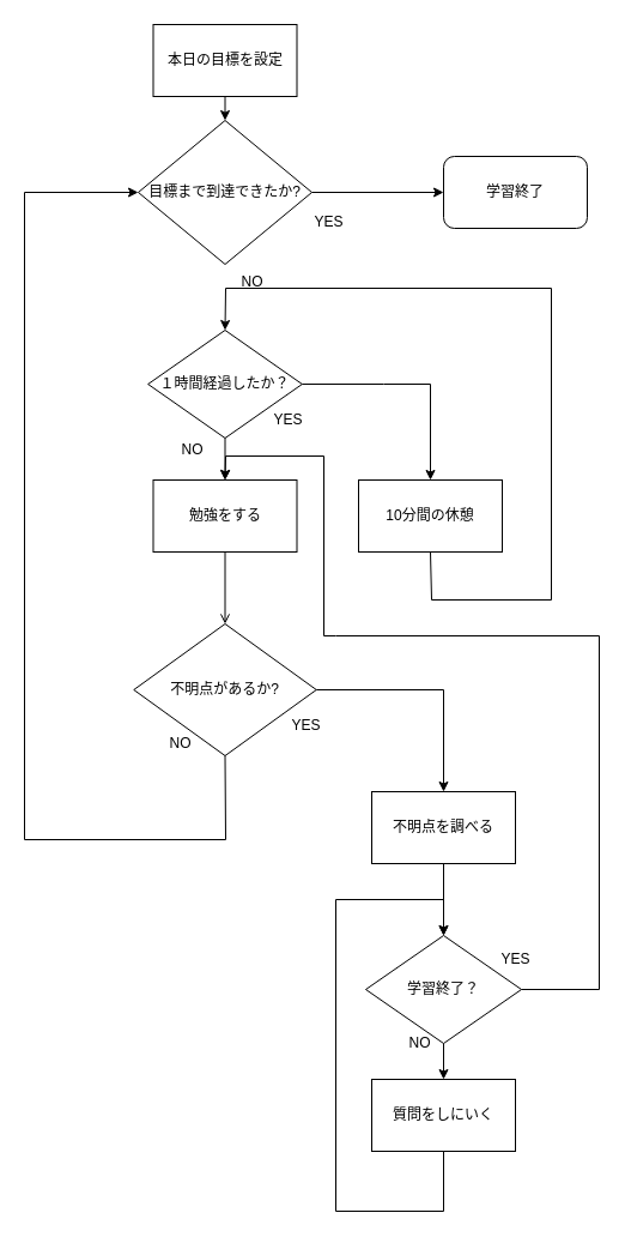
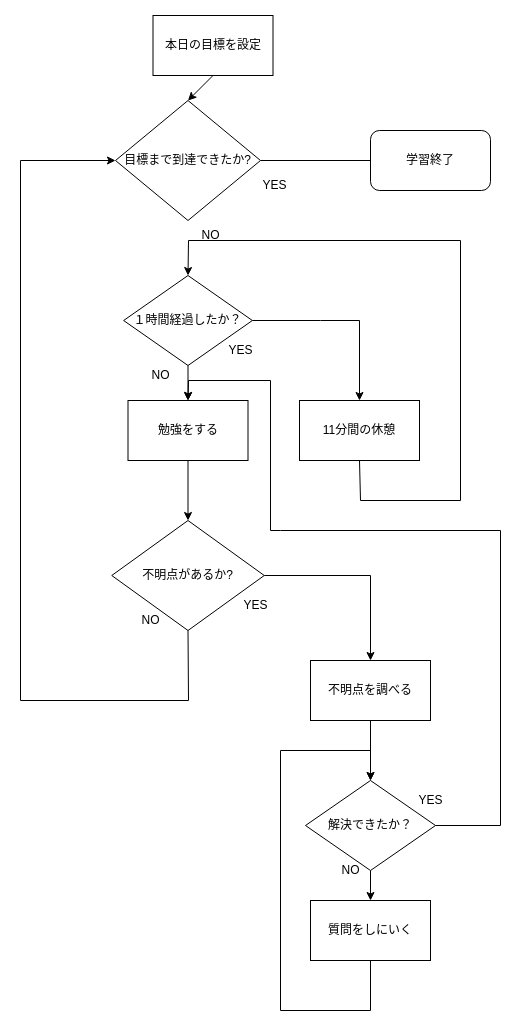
- <mxCell id="14" value="本日の目標を設定" style="rounded=0;whiteSpace=wrap;html=1;" vertex="1" parent="1"><mxGeometry x="127.5" y="20" width="120" height="60" as="geometry" /></mxCell>
+ <mxCell id="14" value="本日の目標を設定" style="rounded=0;whiteSpace=wrap;html=1;" vertex="1" parent="1"><mxGeometry x="152.5" y="15" width="120" height="60" as="geometry" /></mxCell>
- <mxCell id="4" value="" style="endArrow=classic;html=1;rounded=0;exitX=1;exitY=0.5;exitDx=0;exitDy=0;entryX=0;entryY=0.5;entryDx=0;entryDy=0;" edge="1" parent="1" source="2" target="3"><mxGeometry width="50" height="50" relative="1" as="geometry"><mxPoint x="180" y="320" as="sourcePoint" /><mxPoint x="230" y="270" as="targetPoint" /></mxGeometry></mxCell>
+ <mxCell id="4" value="" style="endArrow=none;html=1;rounded=0;exitX=1;exitY=0.5;exitDx=0;exitDy=0;entryX=0;entryY=0.5;entryDx=0;entryDy=0;" edge="1" parent="1" source="2" target="3"><mxGeometry width="50" height="50" relative="1" as="geometry"><mxPoint x="180" y="320" as="sourcePoint" /><mxPoint x="230" y="270" as="targetPoint" /></mxGeometry></mxCell>
- <mxCell id="7" value="10分間の休憩" style="rounded=0;whiteSpace=wrap;html=1;" vertex="1" parent="1"><mxGeometry x="299" y="400" width="120" height="60" as="geometry" /></mxCell>
+ <mxCell id="7" value="11分間の休憩" style="rounded=0;whiteSpace=wrap;html=1;" vertex="1" parent="1"><mxGeometry x="299" y="400" width="120" height="60" as="geometry" /></mxCell>
- <mxCell id="17" value="" style="endArrow=open;html=1;rounded=0;exitX=0.5;exitY=1;exitDx=0;exitDy=0;entryX=0.5;entryY=0;entryDx=0;entryDy=0;" edge="1" parent="1" source="12" target="16"><mxGeometry width="50" height="50" relative="1" as="geometry"><mxPoint x="180" y="370" as="sourcePoint" /><mxPoint x="230" y="320" as="targetPoint" /></mxGeometry></mxCell>
+ <mxCell id="17" value="" style="endArrow=classic;html=1;rounded=0;exitX=0.5;exitY=1;exitDx=0;exitDy=0;entryX=0.5;entryY=0;entryDx=0;entryDy=0;" edge="1" parent="1" source="12" target="16"><mxGeometry width="50" height="50" relative="1" as="geometry"><mxPoint x="180" y="370" as="sourcePoint" /><mxPoint x="230" y="320" as="targetPoint" /></mxGeometry></mxCell>
- <mxCell id="20" value="学習終了？" style="rhombus;whiteSpace=wrap;html=1;" vertex="1" parent="1"><mxGeometry x="305" y="780" width="130" height="90" as="geometry" /></mxCell>
+ <mxCell id="20" value="解決できたか？" style="rhombus;whiteSpace=wrap;html=1;" vertex="1" parent="1"><mxGeometry x="305" y="780" width="130" height="90" as="geometry" /></mxCell>
